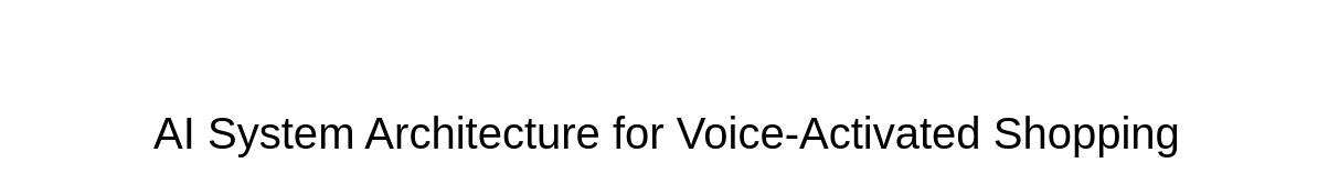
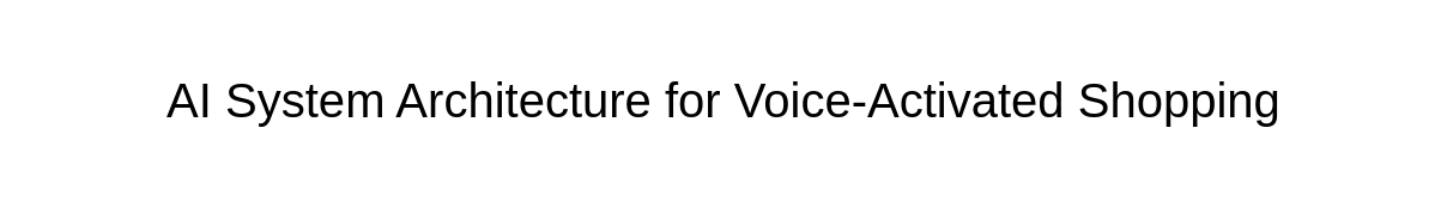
- <mxCell id="2" value="AI System Architecture for Voice-Activated Shopping" style="text;strokeColor=none;fillColor=none;html=1;align=center;verticalAlign=middle;whiteSpace=wrap;rounded=0;fontSize=16;" vertex="1" parent="1"><mxGeometry x="20" y="35" width="443" height="25" as="geometry" /></mxCell>
+ <mxCell id="2" value="AI System Architecture for Voice-Activated Shopping" style="text;strokeColor=none;fillColor=none;html=1;align=center;verticalAlign=middle;whiteSpace=wrap;rounded=0;fontSize=16;" vertex="1" parent="1"><mxGeometry x="20" y="20" width="443" height="25" as="geometry" /></mxCell>
